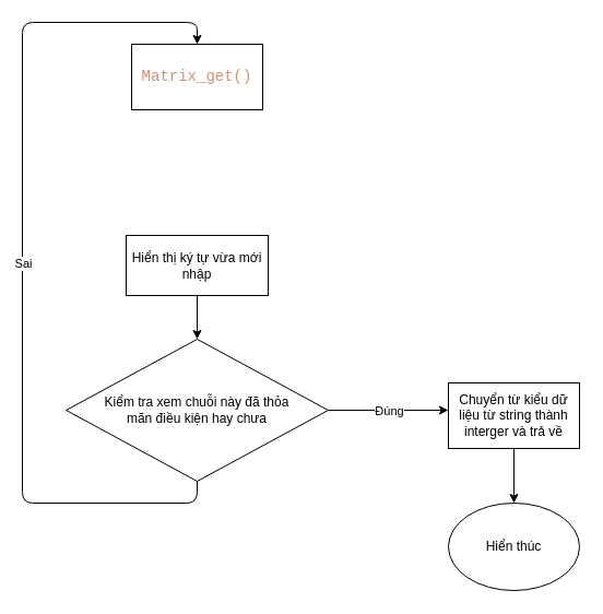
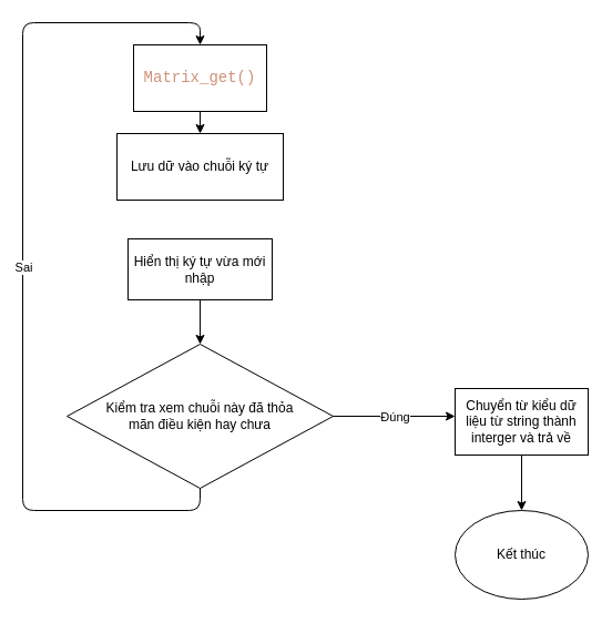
+ <mxCell id="2" style="edgeStyle=none;html=1;exitX=0.5;exitY=1;exitDx=0;exitDy=0;entryX=0.5;entryY=0;entryDx=0;entryDy=0;" edge="1" parent="1" source="3" target="4"><mxGeometry relative="1" as="geometry" /></mxCell>
+ <mxCell id="4" value="Lưu dữ vào chuỗi ký tự" style="rounded=0;whiteSpace=wrap;html=1;" vertex="1" parent="1"><mxGeometry x="105" y="120" width="150" height="60" as="geometry" /></mxCell>
- <mxCell id="14" value="Hiển thúc" style="ellipse;whiteSpace=wrap;html=1;" vertex="1" parent="1"><mxGeometry x="410" y="460" width="120" height="80" as="geometry" /></mxCell>
+ <mxCell id="14" value="Kết thúc" style="ellipse;whiteSpace=wrap;html=1;" vertex="1" parent="1"><mxGeometry x="410" y="460" width="120" height="80" as="geometry" /></mxCell>
